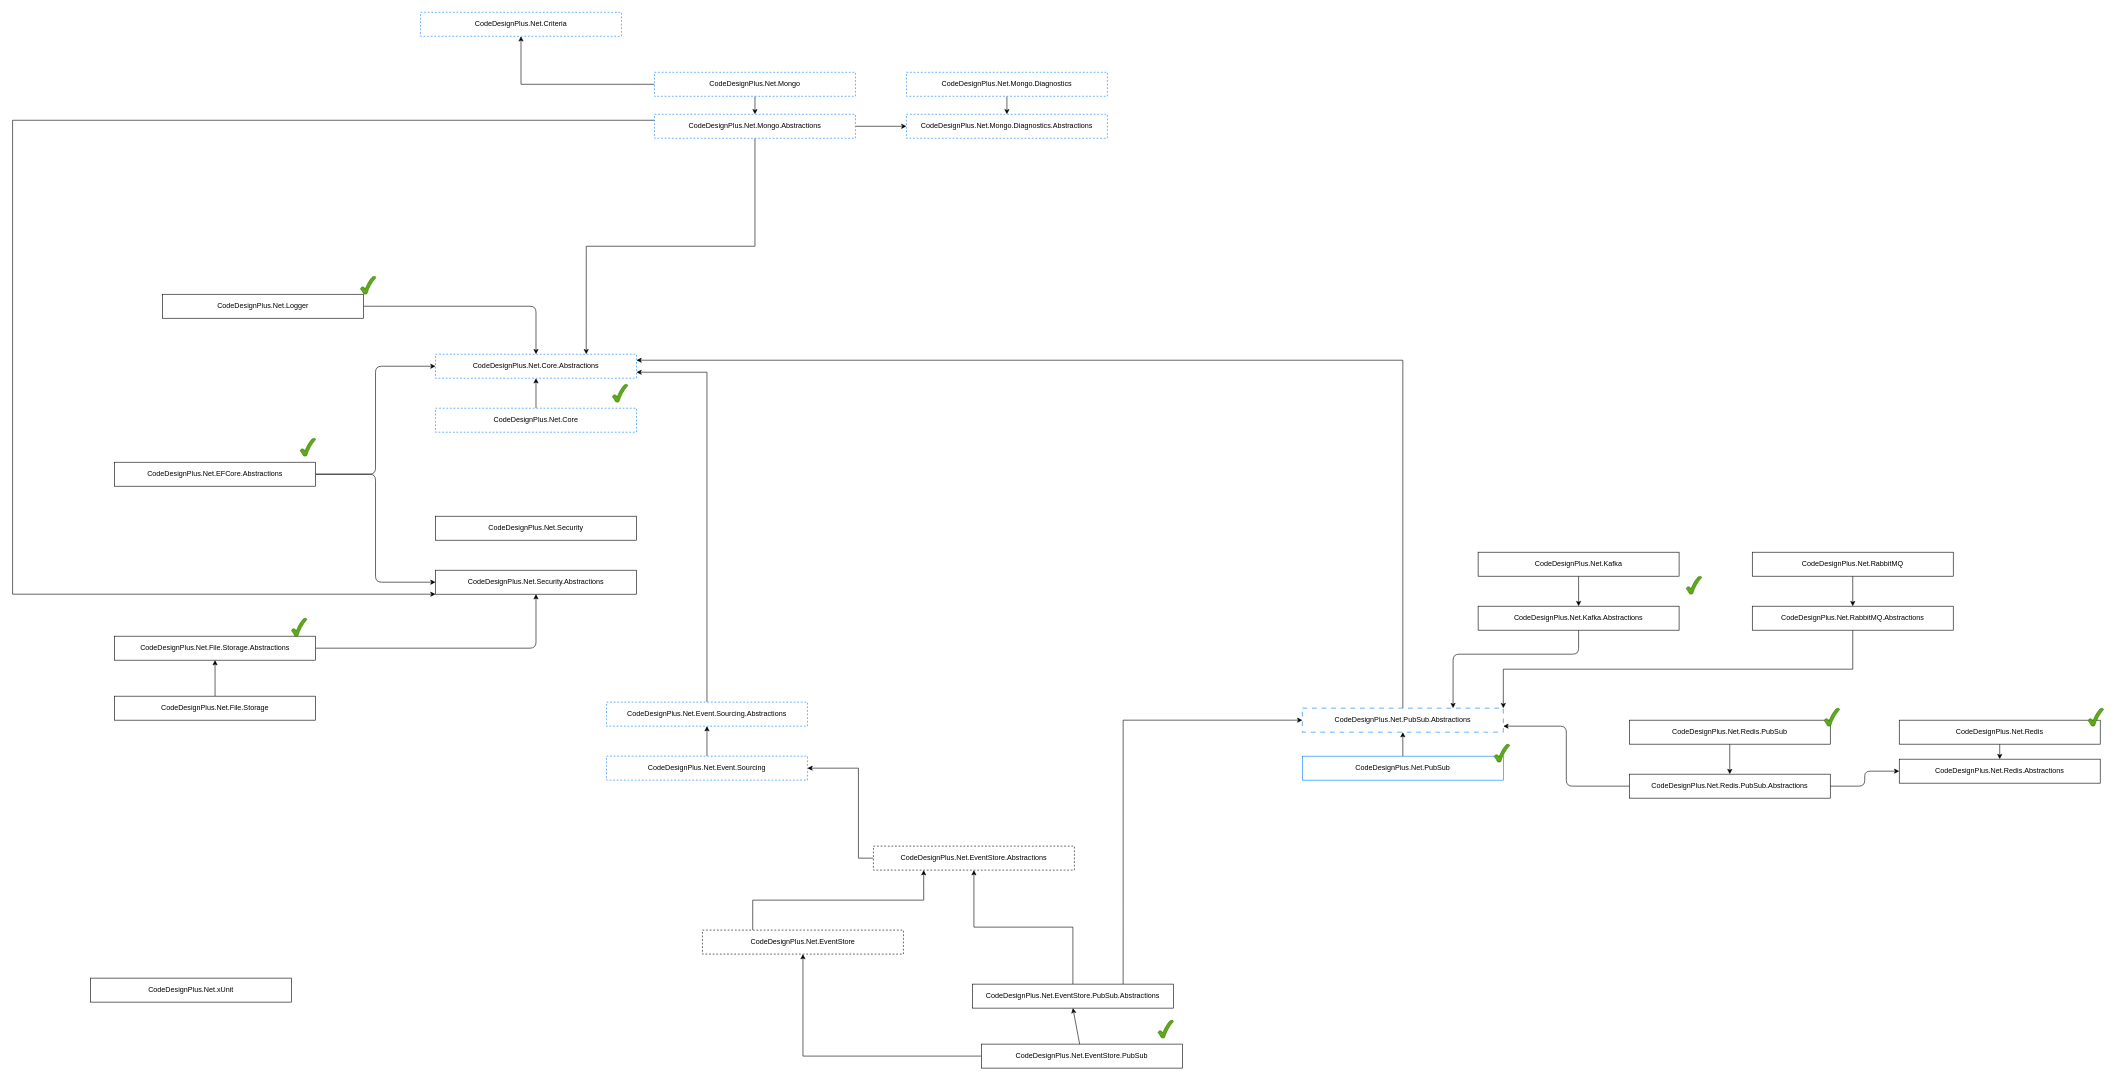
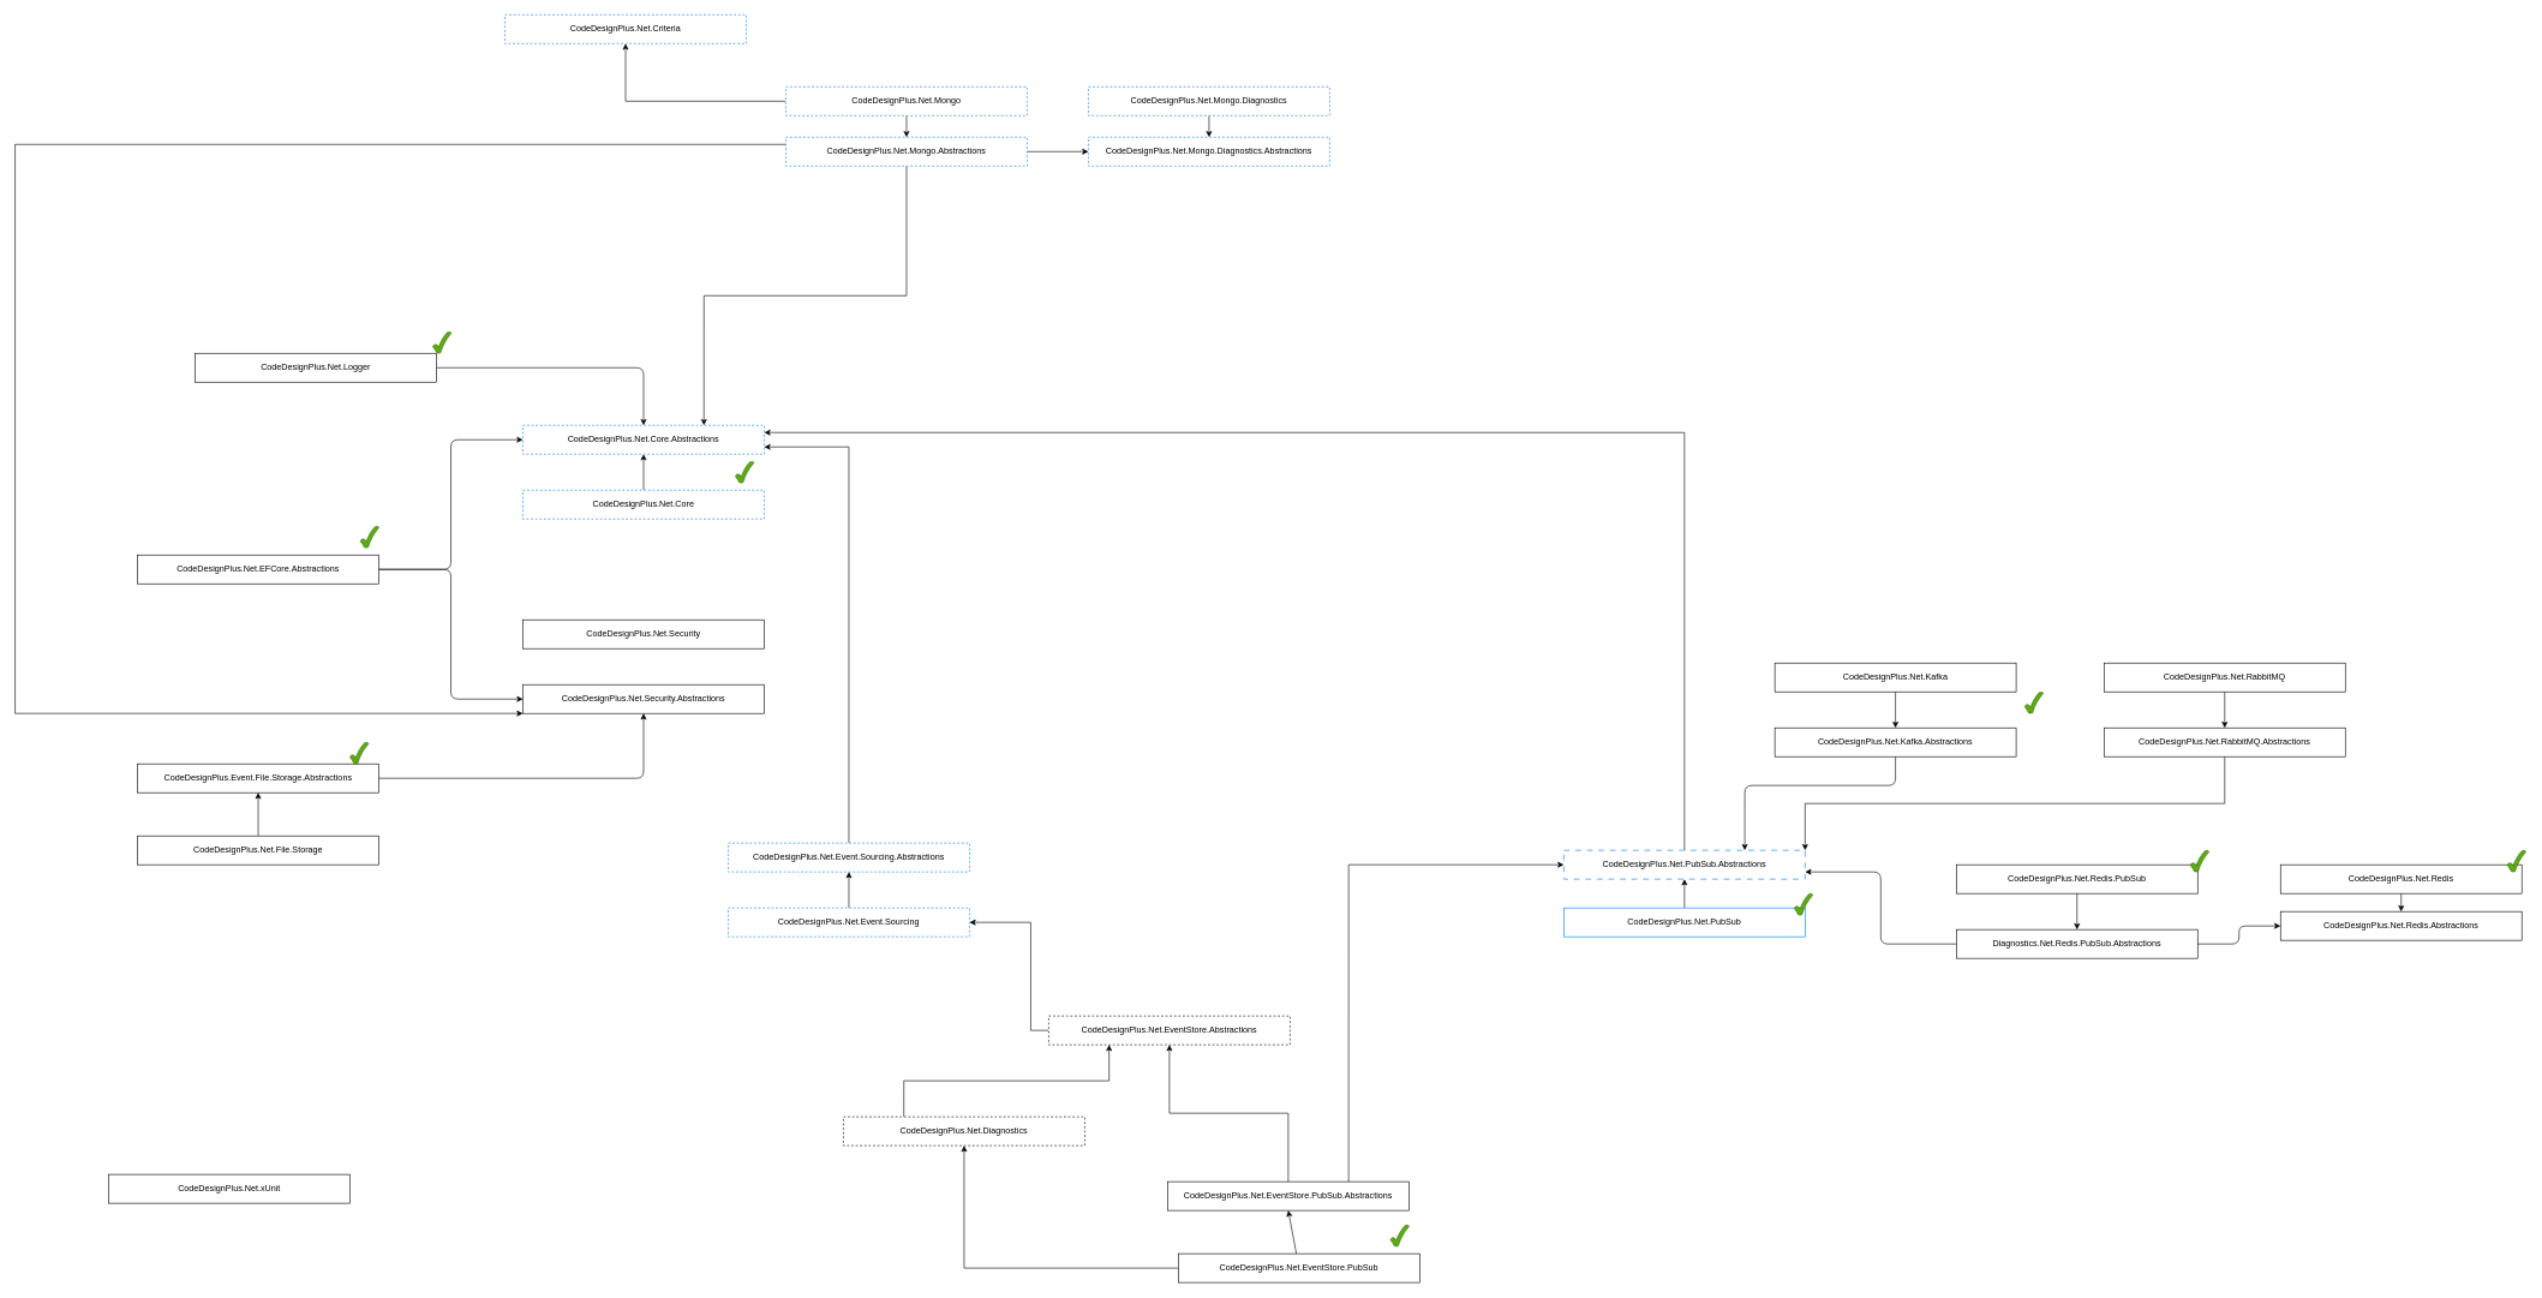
- <mxCell id="42" value="CodeDesignPlus.Net.File.Storage.Abstractions" style="rounded=0;whiteSpace=wrap;html=1;" parent="1" vertex="1"><mxGeometry x="190" y="1060" width="335" height="40" as="geometry" /></mxCell>
+ <mxCell id="42" value="CodeDesignPlus.Event.File.Storage.Abstractions" style="rounded=0;whiteSpace=wrap;html=1;" parent="1" vertex="1"><mxGeometry x="190" y="1060" width="335" height="40" as="geometry" /></mxCell>
- <mxCell id="18" value="CodeDesignPlus.Net.Redis.PubSub.Abstractions" style="rounded=0;whiteSpace=wrap;html=1;" parent="1" vertex="1"><mxGeometry x="2715" y="1290" width="335" height="40" as="geometry" /></mxCell>
+ <mxCell id="18" value="Diagnostics.Net.Redis.PubSub.Abstractions" style="rounded=0;whiteSpace=wrap;html=1;" parent="1" vertex="1"><mxGeometry x="2715" y="1290" width="335" height="40" as="geometry" /></mxCell>
- <mxCell id="29" value="CodeDesignPlus.Net.EventStore" style="rounded=0;whiteSpace=wrap;html=1;dashed=1;" parent="1" vertex="1"><mxGeometry x="1170" y="1550" width="335" height="40" as="geometry" /></mxCell>
+ <mxCell id="29" value="CodeDesignPlus.Net.Diagnostics" style="rounded=0;whiteSpace=wrap;html=1;dashed=1;" parent="1" vertex="1"><mxGeometry x="1170" y="1550" width="335" height="40" as="geometry" /></mxCell>
